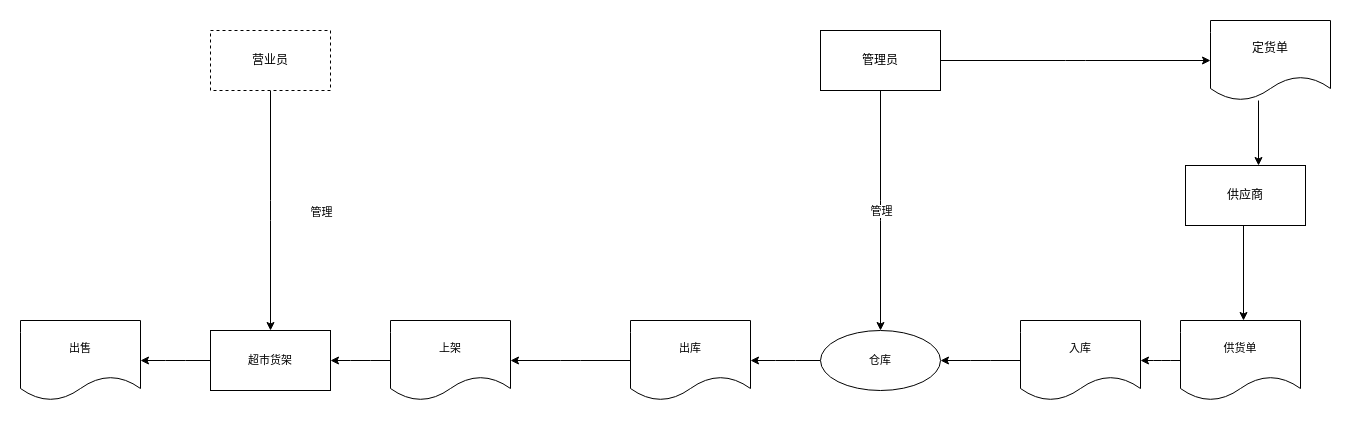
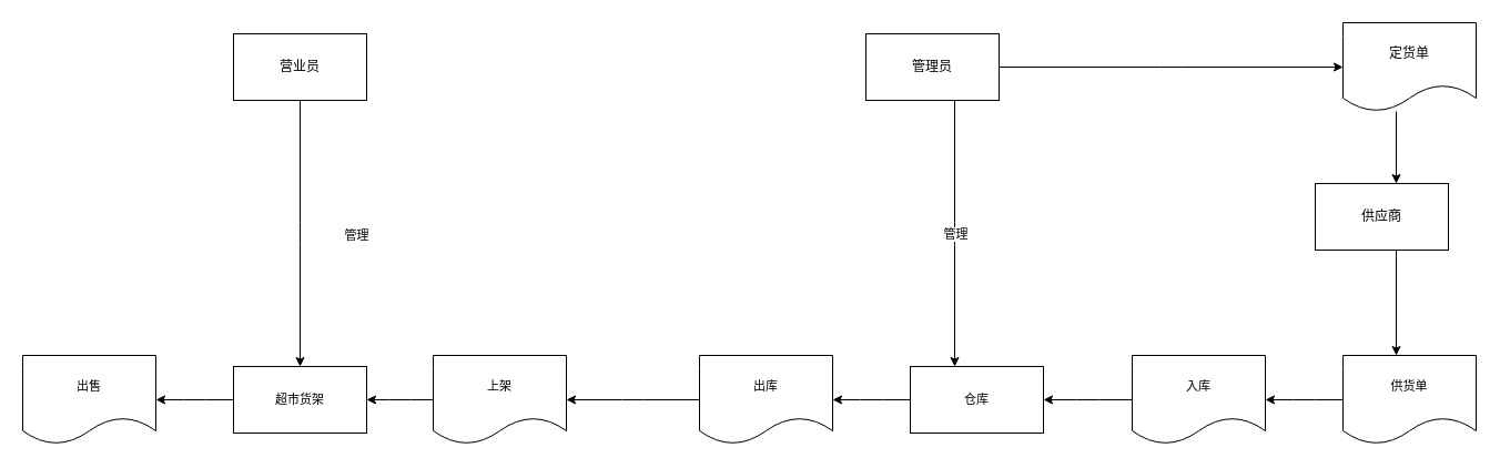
- <mxCell id="8" value="营业员" style="rounded=0;whiteSpace=wrap;html=1;dashed=1;" vertex="1" parent="1"><mxGeometry x="210" y="30" width="120" height="60" as="geometry" /></mxCell>
+ <mxCell id="8" value="营业员" style="rounded=0;whiteSpace=wrap;html=1;" vertex="1" parent="1"><mxGeometry x="210" y="30" width="120" height="60" as="geometry" /></mxCell>
- <mxCell id="5" value="管理员" style="rounded=0;whiteSpace=wrap;html=1;" vertex="1" parent="1"><mxGeometry x="820" y="30" width="120" height="60" as="geometry" /></mxCell>
+ <mxCell id="5" value="管理员" style="rounded=0;whiteSpace=wrap;html=1;" vertex="1" parent="1"><mxGeometry x="780" y="30" width="120" height="60" as="geometry" /></mxCell>
- <mxCell id="14" value="仓库" style="ellipse;whiteSpace=wrap;html=1;fontFamily=Helvetica;fontSize=11;fontColor=default;" vertex="1" parent="1"><mxGeometry x="820" y="330" width="120" height="60" as="geometry" /></mxCell>
+ <mxCell id="14" value="仓库" style="rounded=0;whiteSpace=wrap;html=1;fontFamily=Helvetica;fontSize=11;fontColor=default;" vertex="1" parent="1"><mxGeometry x="820" y="330" width="120" height="60" as="geometry" /></mxCell>
- <mxCell id="16" value="供货单" style="shape=document;whiteSpace=wrap;html=1;boundedLbl=1;fontFamily=Helvetica;fontSize=11;fontColor=default;" vertex="1" parent="1"><mxGeometry x="1180" y="320" width="120" height="80" as="geometry" /></mxCell>
+ <mxCell id="16" value="供货单" style="shape=document;whiteSpace=wrap;html=1;boundedLbl=1;fontFamily=Helvetica;fontSize=11;fontColor=default;" vertex="1" parent="1"><mxGeometry x="1210" y="320" width="120" height="80" as="geometry" /></mxCell>
